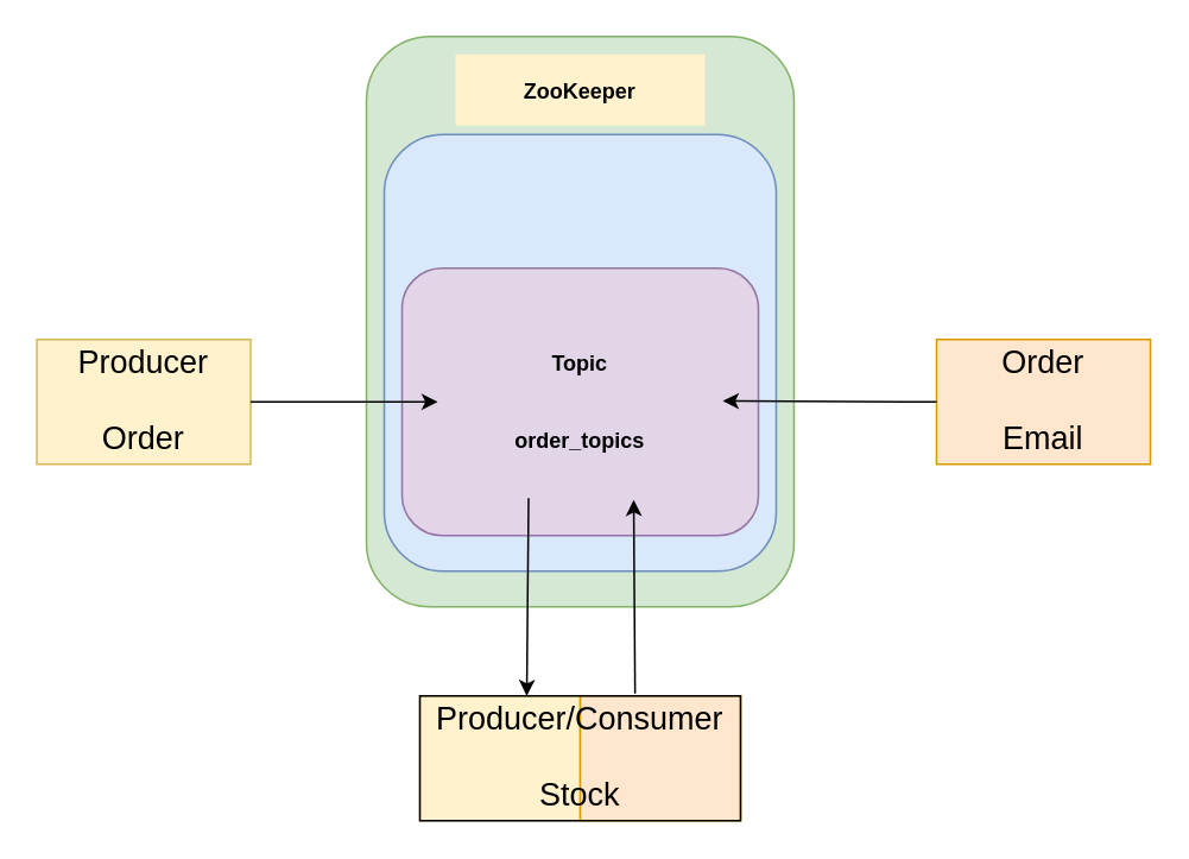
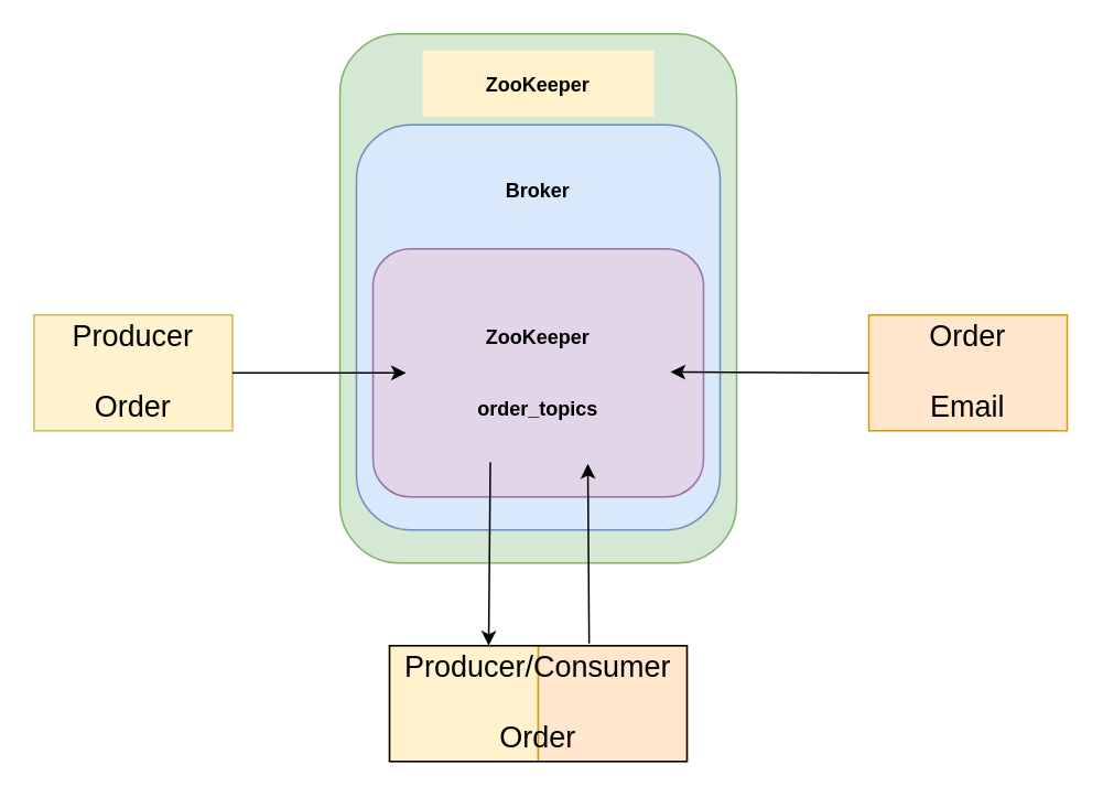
+ <mxCell id="5" value="&lt;b&gt;Broker&lt;/b&gt;" style="rounded=0;whiteSpace=wrap;html=1;strokeColor=none;fillColor=none;" vertex="1" parent="1"><mxGeometry x="265" y="85" width="120" height="60" as="geometry" /></mxCell>
- <mxCell id="7" value="&lt;b&gt;Topic&lt;br&gt;&lt;br style=&quot;border-color: var(--border-color);&quot;&gt;&lt;br style=&quot;border-color: var(--border-color);&quot;&gt;order_topics&lt;/b&gt;" style="rounded=1;whiteSpace=wrap;html=1;fillColor=#e1d5e7;strokeColor=#9673a6;" vertex="1" parent="1"><mxGeometry x="225" y="150" width="200" height="150" as="geometry" /></mxCell>
+ <mxCell id="7" value="&lt;b&gt;ZooKeeper&lt;br&gt;&lt;br style=&quot;border-color: var(--border-color);&quot;&gt;&lt;br style=&quot;border-color: var(--border-color);&quot;&gt;order_topics&lt;/b&gt;" style="rounded=1;whiteSpace=wrap;html=1;fillColor=#e1d5e7;strokeColor=#9673a6;" vertex="1" parent="1"><mxGeometry x="225" y="150" width="200" height="150" as="geometry" /></mxCell>
- <mxCell id="15" value="&lt;font style=&quot;font-size: 18px;&quot;&gt;Producer/Consumer&lt;br&gt;&lt;br&gt;Stock&lt;/font&gt;" style="rounded=0;whiteSpace=wrap;html=1;fillColor=none;" vertex="1" parent="1"><mxGeometry x="235" y="390" width="180" height="70" as="geometry" /></mxCell>
+ <mxCell id="15" value="&lt;font style=&quot;font-size: 18px;&quot;&gt;Producer/Consumer&lt;br&gt;&lt;br&gt;Order&lt;/font&gt;" style="rounded=0;whiteSpace=wrap;html=1;fillColor=none;" vertex="1" parent="1"><mxGeometry x="235" y="390" width="180" height="70" as="geometry" /></mxCell>
